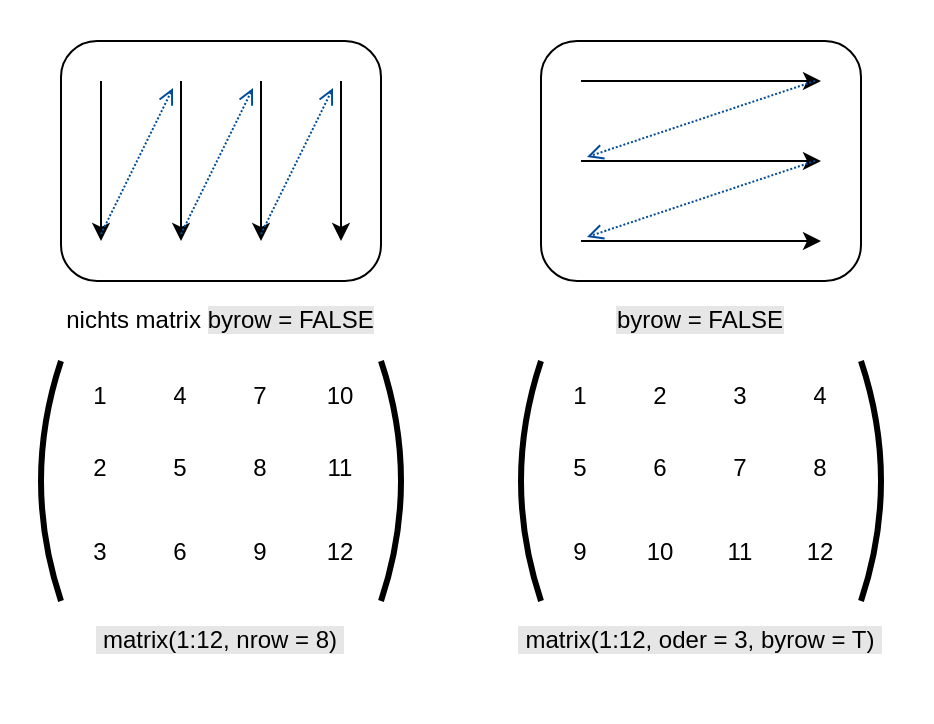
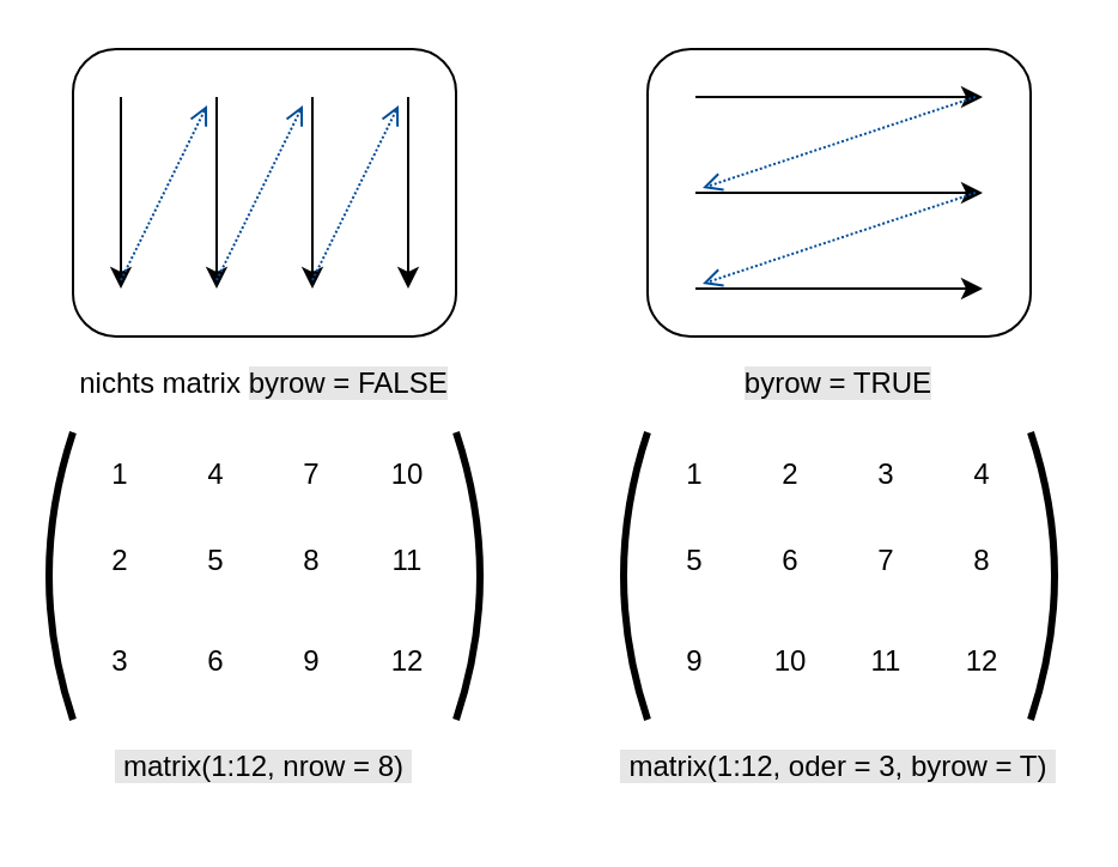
- <mxCell id="30" value="&lt;span style=&quot;background-color: rgb(230, 230, 230);&quot;&gt;byrow = FALSE&lt;/span&gt;" style="text;html=1;strokeColor=none;fillColor=none;align=center;verticalAlign=middle;whiteSpace=wrap;rounded=0;" parent="1" vertex="1"><mxGeometry x="270" y="140" width="160" height="40" as="geometry" /></mxCell>
+ <mxCell id="30" value="&lt;span style=&quot;background-color: rgb(230, 230, 230);&quot;&gt;byrow = TRUE&lt;/span&gt;" style="text;html=1;strokeColor=none;fillColor=none;align=center;verticalAlign=middle;whiteSpace=wrap;rounded=0;" parent="1" vertex="1"><mxGeometry x="270" y="140" width="160" height="40" as="geometry" /></mxCell>
